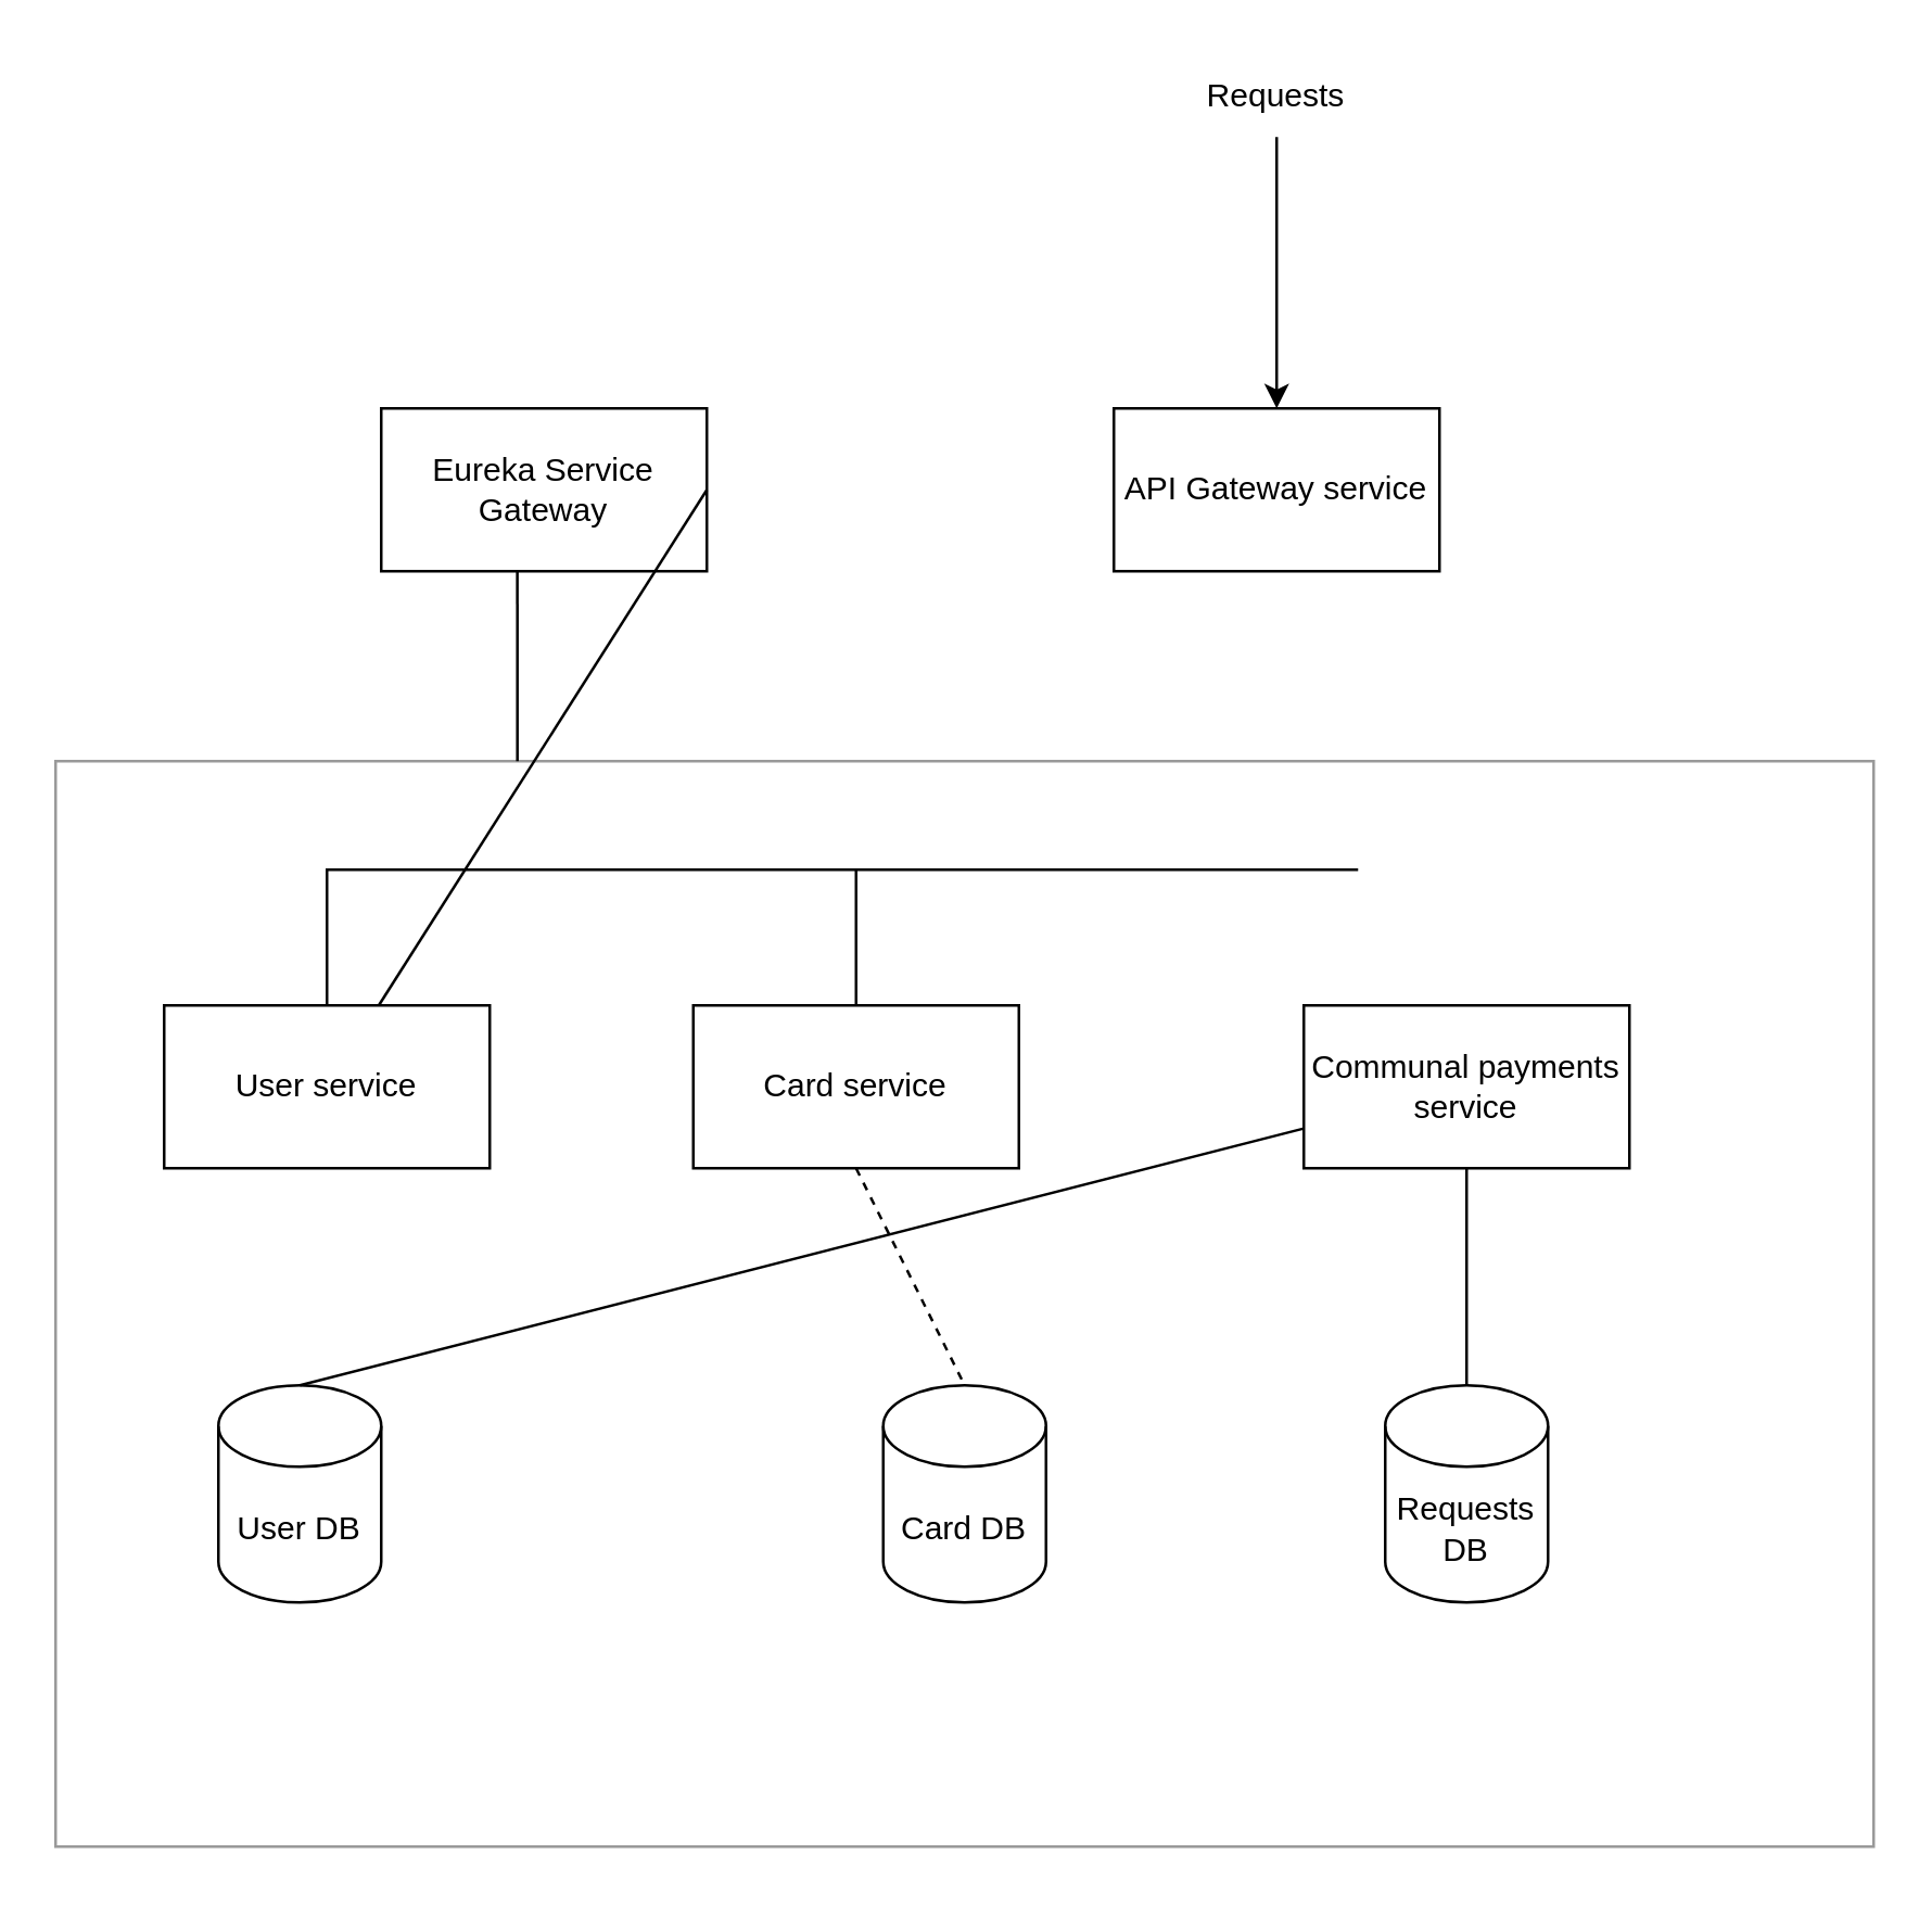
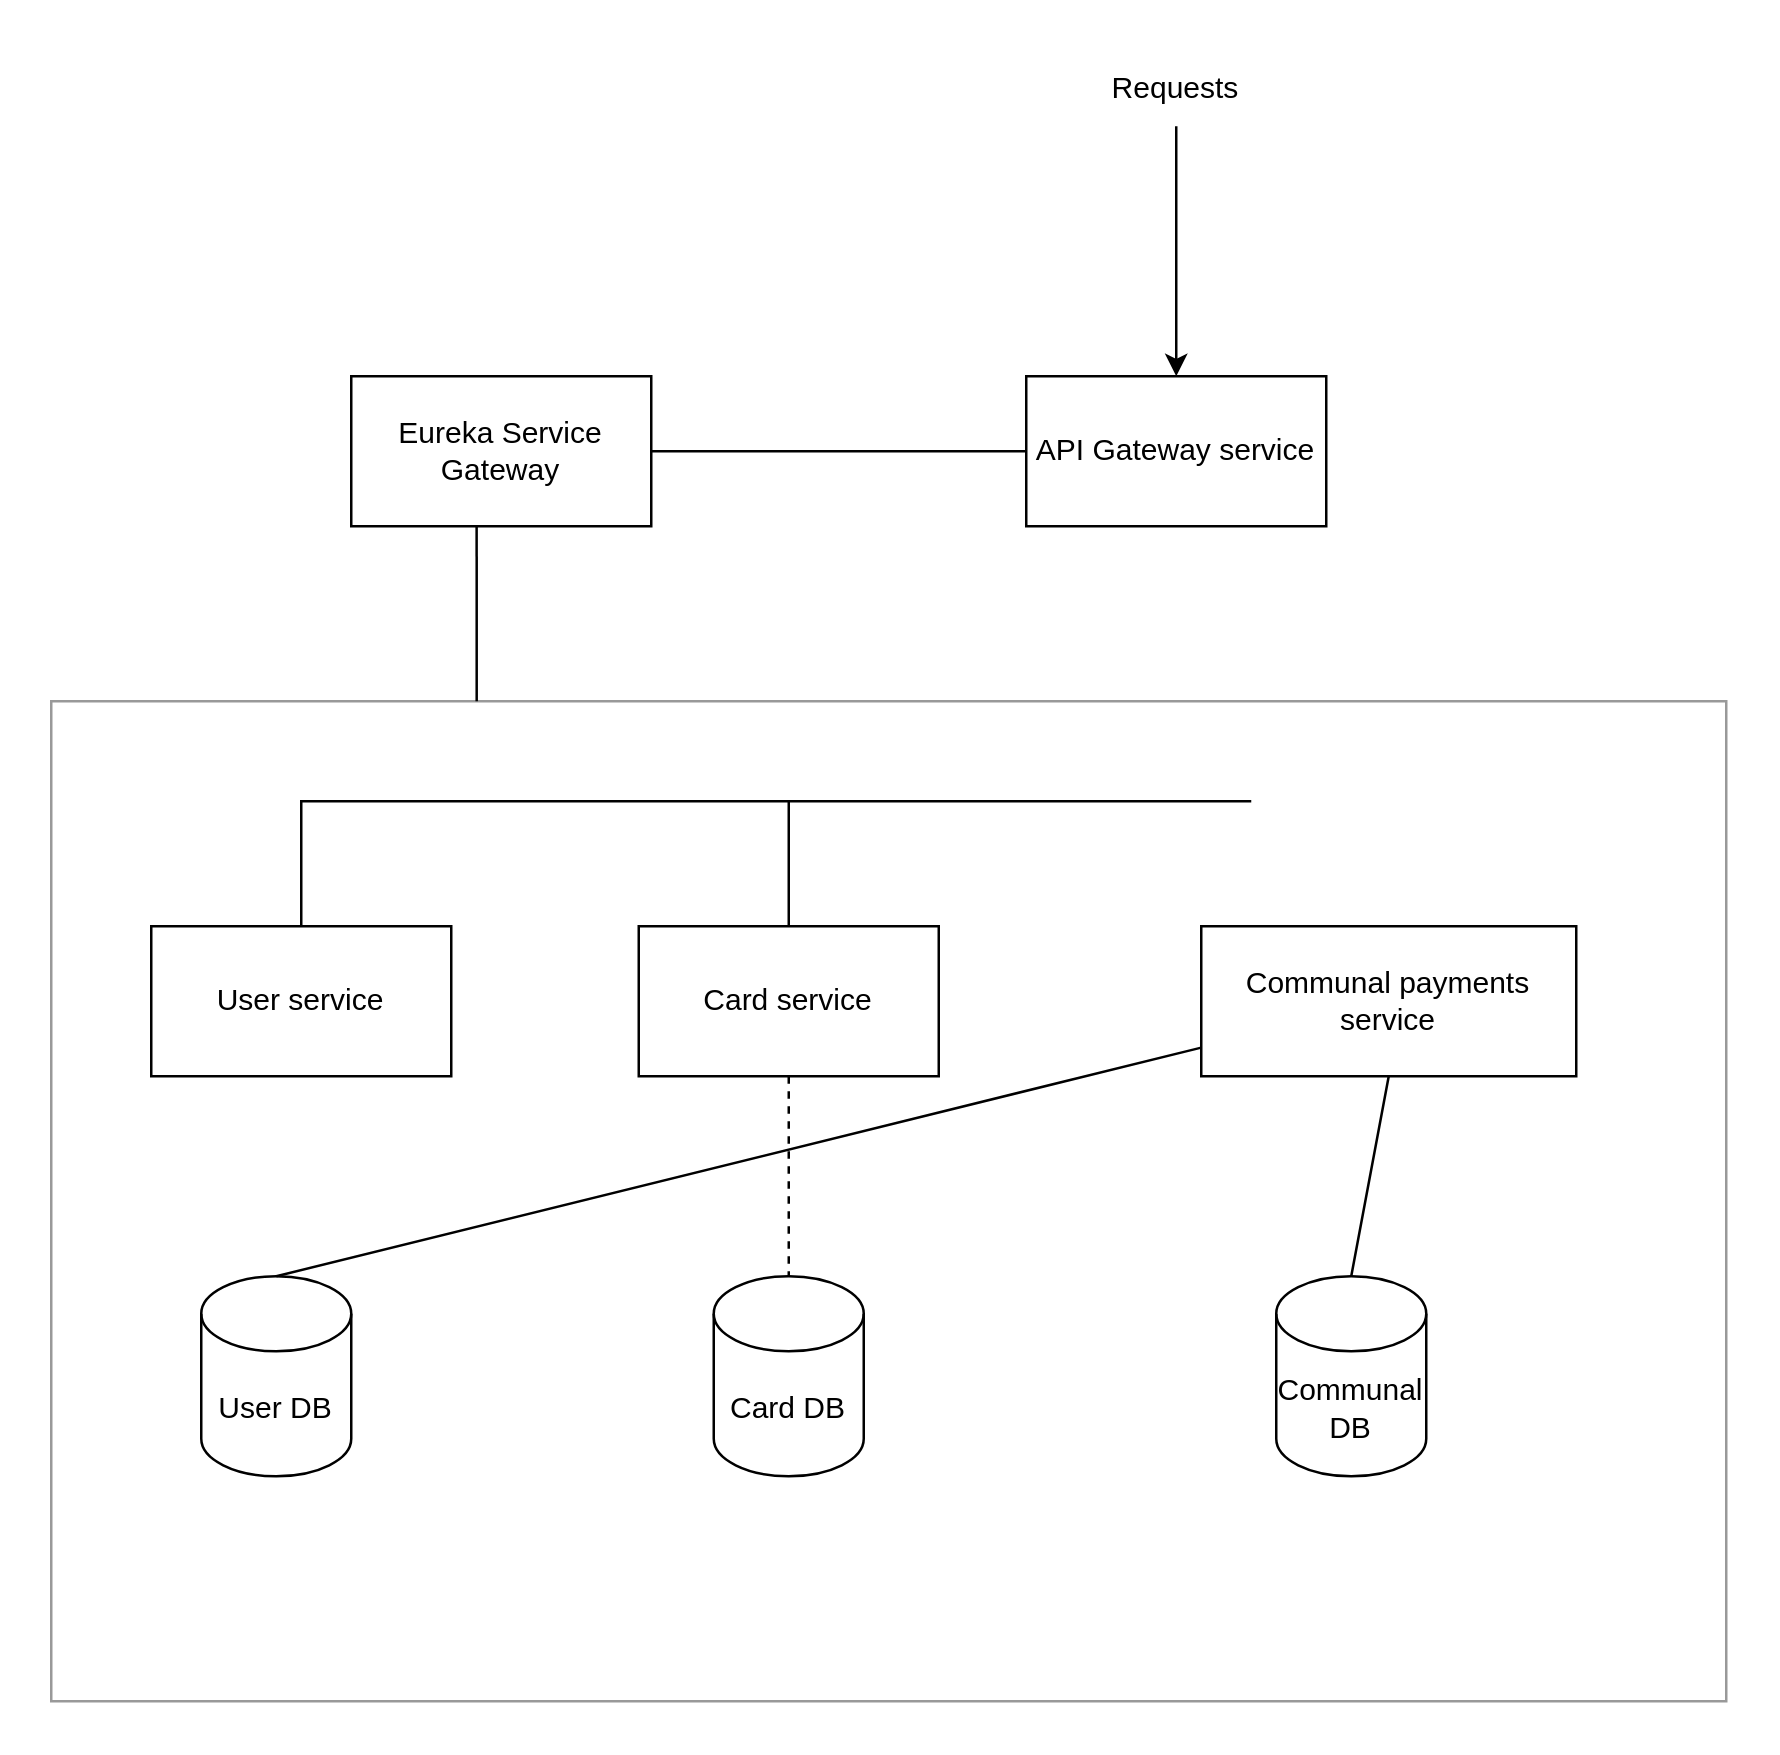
- <mxCell id="7" value="" style="endArrow=none;html=1;rounded=0;exitX=1;exitY=0.5;exitDx=0;exitDy=0;" edge="1" parent="1" source="2" target="9"><mxGeometry width="50" height="50" relative="1" as="geometry"><mxPoint x="350" y="310" as="sourcePoint" /><mxPoint x="400" y="260" as="targetPoint" /></mxGeometry></mxCell>
+ <mxCell id="7" value="" style="endArrow=none;html=1;rounded=0;entryX=0;entryY=0.5;entryDx=0;entryDy=0;exitX=1;exitY=0.5;exitDx=0;exitDy=0;" edge="1" parent="1" source="2" target="4"><mxGeometry width="50" height="50" relative="1" as="geometry"><mxPoint x="350" y="310" as="sourcePoint" /><mxPoint x="400" y="260" as="targetPoint" /></mxGeometry></mxCell>
- <mxCell id="14" value="Communal payments service" style="rounded=0;whiteSpace=wrap;html=1;" vertex="1" parent="1"><mxGeometry x="480" y="370" width="120" height="60" as="geometry" /></mxCell>
+ <mxCell id="14" value="Communal payments service" style="rounded=0;whiteSpace=wrap;html=1;" vertex="1" parent="1"><mxGeometry x="480" y="370" width="150" height="60" as="geometry" /></mxCell>
- <mxCell id="11" value="Card DB" style="shape=cylinder3;whiteSpace=wrap;html=1;boundedLbl=1;backgroundOutline=1;size=15;" vertex="1" parent="1"><mxGeometry x="325" y="510" width="60" height="80" as="geometry" /></mxCell>
+ <mxCell id="11" value="Card DB" style="shape=cylinder3;whiteSpace=wrap;html=1;boundedLbl=1;backgroundOutline=1;size=15;" vertex="1" parent="1"><mxGeometry x="285" y="510" width="60" height="80" as="geometry" /></mxCell>
- <mxCell id="12" value="Requests DB" style="shape=cylinder3;whiteSpace=wrap;html=1;boundedLbl=1;backgroundOutline=1;size=15;" vertex="1" parent="1"><mxGeometry x="510" y="510" width="60" height="80" as="geometry" /></mxCell>
+ <mxCell id="12" value="Communal DB" style="shape=cylinder3;whiteSpace=wrap;html=1;boundedLbl=1;backgroundOutline=1;size=15;" vertex="1" parent="1"><mxGeometry x="510" y="510" width="60" height="80" as="geometry" /></mxCell>
